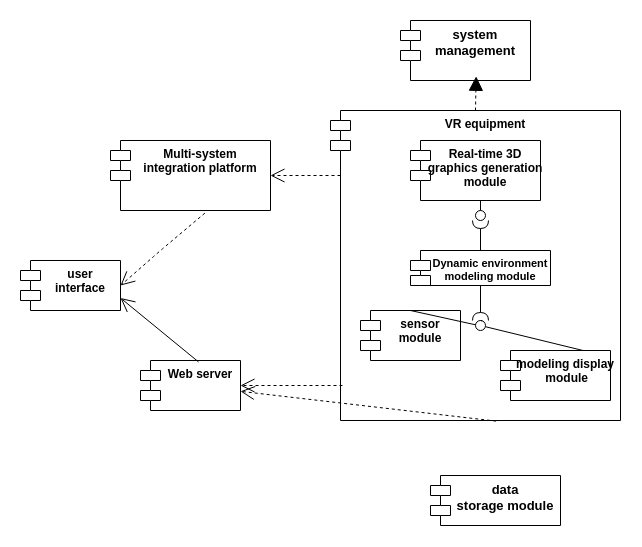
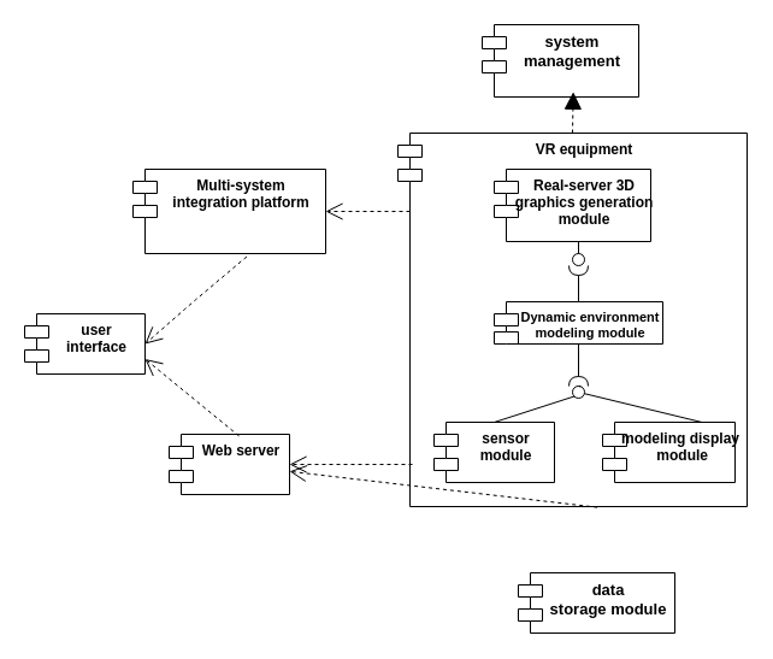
- <mxCell id="5" value="Real-time 3D &#10;graphics generation&#10;module" style="shape=module;align=left;spacingLeft=20;align=center;verticalAlign=top;fontStyle=1" parent="1" vertex="1"><mxGeometry x="410" y="140" width="130" height="60" as="geometry" /></mxCell>
+ <mxCell id="5" value="Real-server 3D &#10;graphics generation&#10;module" style="shape=module;align=left;spacingLeft=20;align=center;verticalAlign=top;fontStyle=1" parent="1" vertex="1"><mxGeometry x="410" y="140" width="130" height="60" as="geometry" /></mxCell>
- <mxCell id="26" value="" style="endArrow=open;endSize=12;dashed=0;html=1;fontSize=13;exitX=0.58;exitY=0.028;exitDx=0;exitDy=0;exitPerimeter=0;entryX=1;entryY=0.75;entryDx=0;entryDy=0;" edge="1" parent="1" source="3" target="8"><mxGeometry width="160" relative="1" as="geometry"><mxPoint x="550" y="370" as="sourcePoint" /><mxPoint x="710" y="370" as="targetPoint" /><Array as="points" /></mxGeometry></mxCell>
+ <mxCell id="26" value="" style="endArrow=open;endSize=12;dashed=1;html=1;fontSize=13;exitX=0.58;exitY=0.028;exitDx=0;exitDy=0;exitPerimeter=0;entryX=1;entryY=0.75;entryDx=0;entryDy=0;" edge="1" parent="1" source="3" target="8"><mxGeometry width="160" relative="1" as="geometry"><mxPoint x="550" y="370" as="sourcePoint" /><mxPoint x="710" y="370" as="targetPoint" /><Array as="points" /></mxGeometry></mxCell>
- <mxCell id="6" value="sensor&#10;module" style="shape=module;align=left;spacingLeft=20;align=center;verticalAlign=top;fontStyle=1" parent="1" vertex="1"><mxGeometry x="360" y="310" width="100" height="50" as="geometry" /></mxCell>
+ <mxCell id="6" value="sensor&#10;module" style="shape=module;align=left;spacingLeft=20;align=center;verticalAlign=top;fontStyle=1" parent="1" vertex="1"><mxGeometry x="360" y="350" width="100" height="50" as="geometry" /></mxCell>
